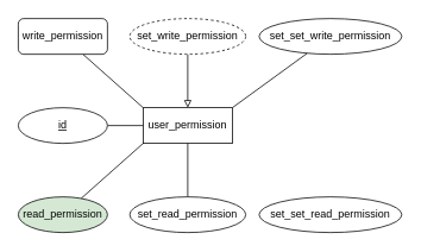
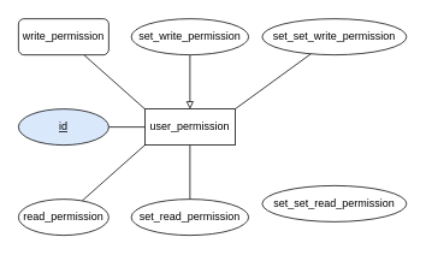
- <mxCell id="8" value="set_write_permission" style="ellipse;whiteSpace=wrap;html=1;align=center;dashed=1;" vertex="1" parent="1"><mxGeometry x="145" y="20" width="130" height="40" as="geometry" /></mxCell>
+ <mxCell id="8" value="set_write_permission" style="ellipse;whiteSpace=wrap;html=1;align=center;" vertex="1" parent="1"><mxGeometry x="145" y="20" width="130" height="40" as="geometry" /></mxCell>
- <mxCell id="4" value="id" style="ellipse;whiteSpace=wrap;html=1;align=center;fontStyle=4;" vertex="1" parent="1"><mxGeometry x="20" y="120" width="100" height="40" as="geometry" /></mxCell>
+ <mxCell id="4" value="id" style="ellipse;whiteSpace=wrap;html=1;align=center;fontStyle=4;fillColor=#dae8fc;" vertex="1" parent="1"><mxGeometry x="20" y="120" width="100" height="40" as="geometry" /></mxCell>
- <mxCell id="12" value="read_permission" style="ellipse;whiteSpace=wrap;html=1;align=center;fillColor=#d5e8d4;" vertex="1" parent="1"><mxGeometry x="20" y="220" width="100" height="40" as="geometry" /></mxCell>
+ <mxCell id="12" value="read_permission" style="ellipse;whiteSpace=wrap;html=1;align=center;" vertex="1" parent="1"><mxGeometry x="20" y="220" width="100" height="40" as="geometry" /></mxCell>
- <mxCell id="15" value="set_set_read_permission" style="ellipse;whiteSpace=wrap;html=1;align=center;" vertex="1" parent="1"><mxGeometry x="290" y="220" width="160" height="40" as="geometry" /></mxCell>
+ <mxCell id="15" value="set_set_read_permission" style="ellipse;whiteSpace=wrap;html=1;align=center;" vertex="1" parent="1"><mxGeometry x="290" y="205" width="160" height="40" as="geometry" /></mxCell>
